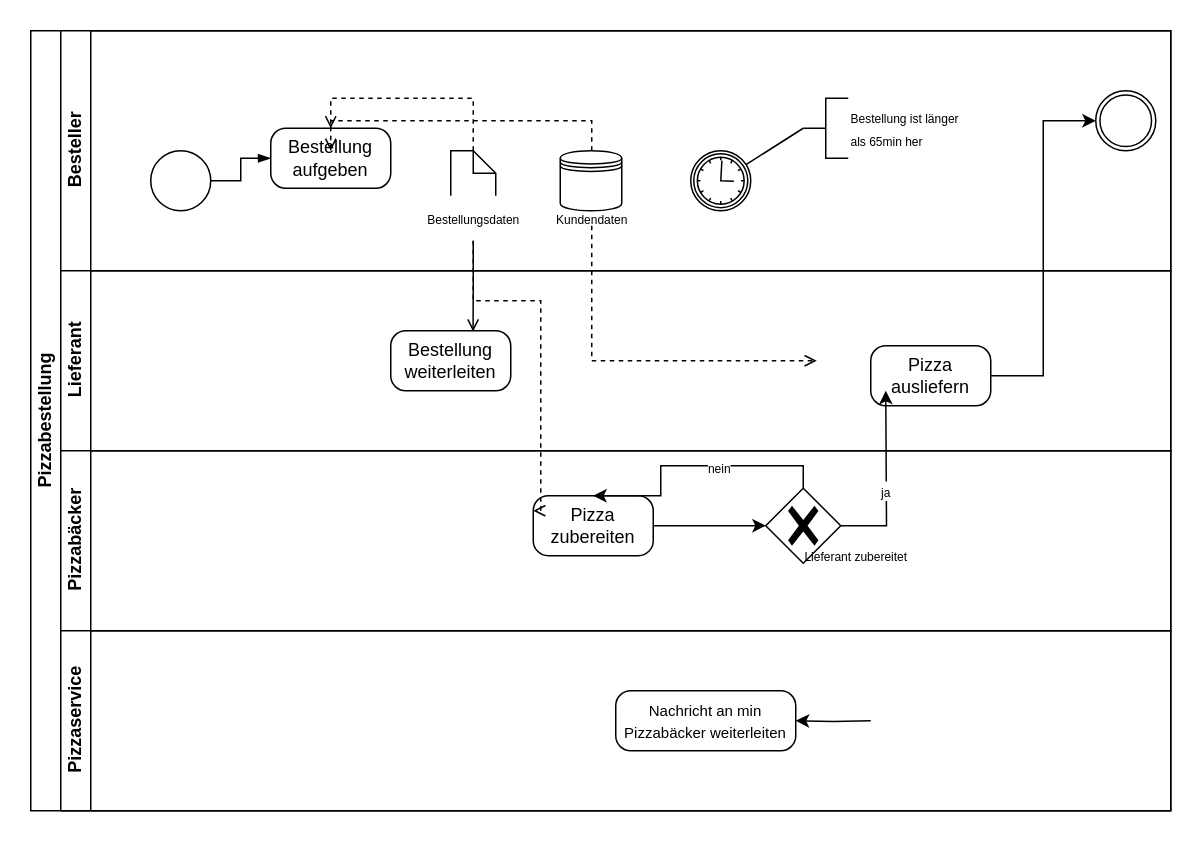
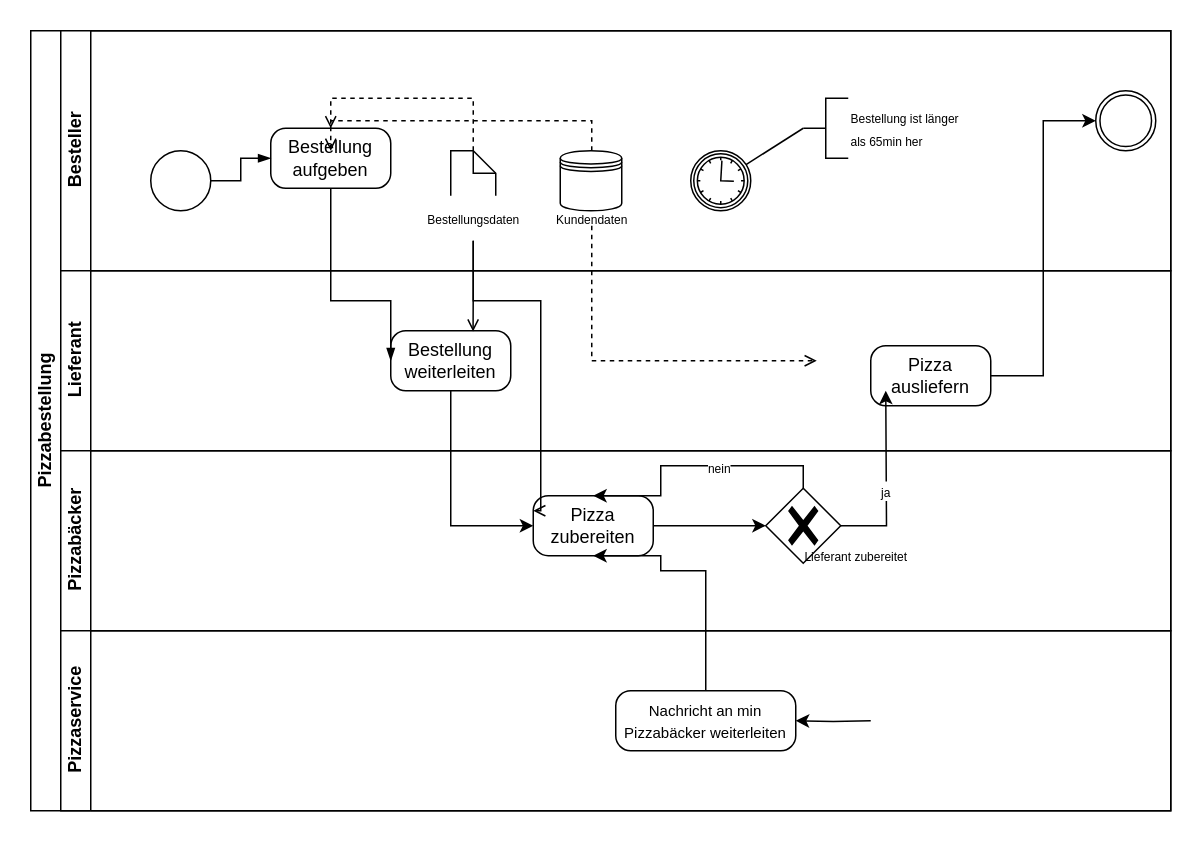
+ <mxCell id="34" style="edgeStyle=orthogonalEdgeStyle;rounded=0;orthogonalLoop=1;jettySize=auto;html=1;entryX=0;entryY=0.5;entryDx=0;entryDy=0;entryPerimeter=0;endArrow=blockThin;endFill=1;" parent="2" source="5" target="20" edge="1"><mxGeometry relative="1" as="geometry"><Array as="points"><mxPoint x="200" y="180" /></Array></mxGeometry></mxCell>
- <mxCell id="39" style="edgeStyle=orthogonalEdgeStyle;rounded=0;orthogonalLoop=1;jettySize=auto;html=1;entryX=0;entryY=0.25;entryDx=0;entryDy=0;entryPerimeter=0;dashed=1;endArrow=open;endFill=0;" edge="1" parent="2" source="9" target="24"><mxGeometry relative="1" as="geometry"><Array as="points"><mxPoint x="295" y="180" /><mxPoint x="340" y="180" /><mxPoint x="340" y="320" /></Array></mxGeometry></mxCell>
+ <mxCell id="39" style="edgeStyle=orthogonalEdgeStyle;rounded=0;orthogonalLoop=1;jettySize=auto;html=1;entryX=0;entryY=0.25;entryDx=0;entryDy=0;entryPerimeter=0;dashed=0;endArrow=open;endFill=0;" edge="1" parent="2" source="9" target="24"><mxGeometry relative="1" as="geometry"><Array as="points"><mxPoint x="295" y="180" /><mxPoint x="340" y="180" /><mxPoint x="340" y="320" /></Array></mxGeometry></mxCell>
+ <mxCell id="36" style="edgeStyle=orthogonalEdgeStyle;rounded=0;orthogonalLoop=1;jettySize=auto;html=1;exitX=0.5;exitY=1;exitDx=0;exitDy=0;exitPerimeter=0;entryX=0;entryY=0.5;entryDx=0;entryDy=0;entryPerimeter=0;" parent="2" source="20" target="24" edge="1"><mxGeometry relative="1" as="geometry" /></mxCell>
+ <mxCell id="37" style="edgeStyle=orthogonalEdgeStyle;rounded=0;orthogonalLoop=1;jettySize=auto;html=1;entryX=0.5;entryY=1;entryDx=0;entryDy=0;entryPerimeter=0;" parent="2" source="32" target="24" edge="1"><mxGeometry relative="1" as="geometry"><Array as="points"><mxPoint x="450" y="360" /><mxPoint x="420" y="360" /></Array></mxGeometry></mxCell>
